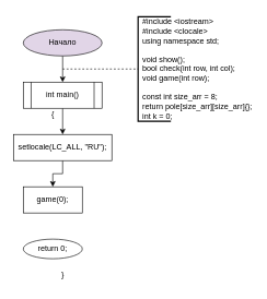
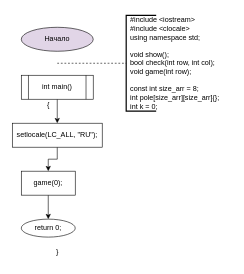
- <mxCell id="9" value="&lt;div&gt;#include &amp;lt;iostream&amp;gt;&lt;/div&gt;&lt;div&gt;#include &amp;lt;clocale&amp;gt;&lt;/div&gt;&lt;div&gt;using namespace std;&lt;/div&gt;&lt;div&gt;&lt;br&gt;&lt;/div&gt;&lt;div&gt;void show();&lt;/div&gt;&lt;div&gt;bool check(int row, int col);&lt;/div&gt;&lt;div&gt;void game(int row);&lt;/div&gt;&lt;div&gt;&lt;br&gt;&lt;/div&gt;&lt;div&gt;const int size_arr = 8;&lt;/div&gt;&lt;div&gt;return pole[size_arr][size_arr]{};&lt;/div&gt;&lt;div&gt;int k = 0;&lt;/div&gt;" style="text;html=1;align=left;verticalAlign=middle;resizable=0;points=[];autosize=1;strokeColor=none;fillColor=none;" parent="2" vertex="1"><mxGeometry x="195" width="170" height="170" as="geometry" /></mxCell>
+ <mxCell id="9" value="&lt;div&gt;#include &amp;lt;iostream&amp;gt;&lt;/div&gt;&lt;div&gt;#include &amp;lt;clocale&amp;gt;&lt;/div&gt;&lt;div&gt;using namespace std;&lt;/div&gt;&lt;div&gt;&lt;br&gt;&lt;/div&gt;&lt;div&gt;void show();&lt;/div&gt;&lt;div&gt;bool check(int row, int col);&lt;/div&gt;&lt;div&gt;void game(int row);&lt;/div&gt;&lt;div&gt;&lt;br&gt;&lt;/div&gt;&lt;div&gt;const int size_arr = 8;&lt;/div&gt;&lt;div&gt;int pole[size_arr][size_arr]{};&lt;/div&gt;&lt;div&gt;int k = 0;&lt;/div&gt;" style="text;html=1;align=left;verticalAlign=middle;resizable=0;points=[];autosize=1;strokeColor=none;fillColor=none;" parent="2" vertex="1"><mxGeometry x="195" width="170" height="170" as="geometry" /></mxCell>
- <mxCell id="3" value="" style="edgeStyle=orthogonalEdgeStyle;rounded=0;orthogonalLoop=1;jettySize=auto;html=1;" parent="2" source="4" target="6" edge="1"><mxGeometry relative="1" as="geometry" /></mxCell>
+ <mxCell id="13" value="" style="edgeStyle=orthogonalEdgeStyle;rounded=0;orthogonalLoop=1;jettySize=auto;html=1;" parent="2" source="14" target="15" edge="1"><mxGeometry relative="1" as="geometry" /></mxCell>
